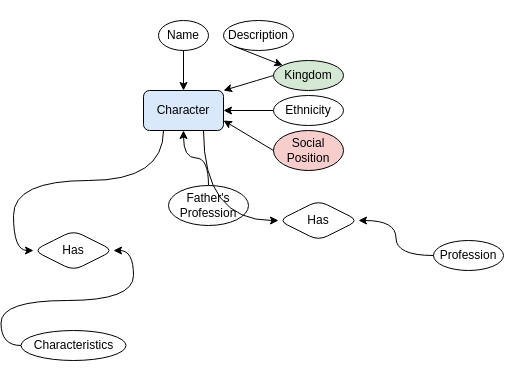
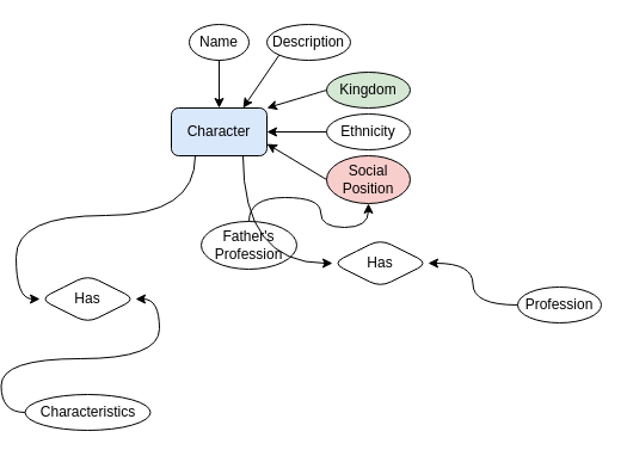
- <mxCell id="2" style="orthogonalLoop=1;jettySize=auto;html=1;exitX=0;exitY=1;exitDx=0;exitDy=0;" parent="1" source="7" target="8" edge="1"><mxGeometry relative="1" as="geometry"><mxPoint x="353" y="30" as="targetPoint" /></mxGeometry></mxCell>
+ <mxCell id="2" style="orthogonalLoop=1;jettySize=auto;html=1;exitX=0;exitY=1;exitDx=0;exitDy=0;entryX=0.75;entryY=0;entryDx=0;entryDy=0;" parent="1" source="7" target="4" edge="1"><mxGeometry relative="1" as="geometry"><mxPoint x="353" y="30" as="targetPoint" /></mxGeometry></mxCell>
- <mxCell id="16" style="edgeStyle=orthogonalEdgeStyle;curved=1;orthogonalLoop=1;jettySize=auto;html=1;exitX=0.5;exitY=0;exitDx=0;exitDy=0;entryX=0.5;entryY=1;entryDx=0;entryDy=0;strokeColor=#000000;" parent="1" source="17" target="4" edge="1"><mxGeometry relative="1" as="geometry"><mxPoint x="223" y="330" as="targetPoint" /></mxGeometry></mxCell>
+ <mxCell id="16" style="edgeStyle=orthogonalEdgeStyle;curved=1;orthogonalLoop=1;jettySize=auto;html=1;exitX=0.5;exitY=0;exitDx=0;exitDy=0;strokeColor=#000000;" parent="1" source="17" target="13" edge="1"><mxGeometry relative="1" as="geometry"><mxPoint x="223" y="330" as="targetPoint" /></mxGeometry></mxCell>
